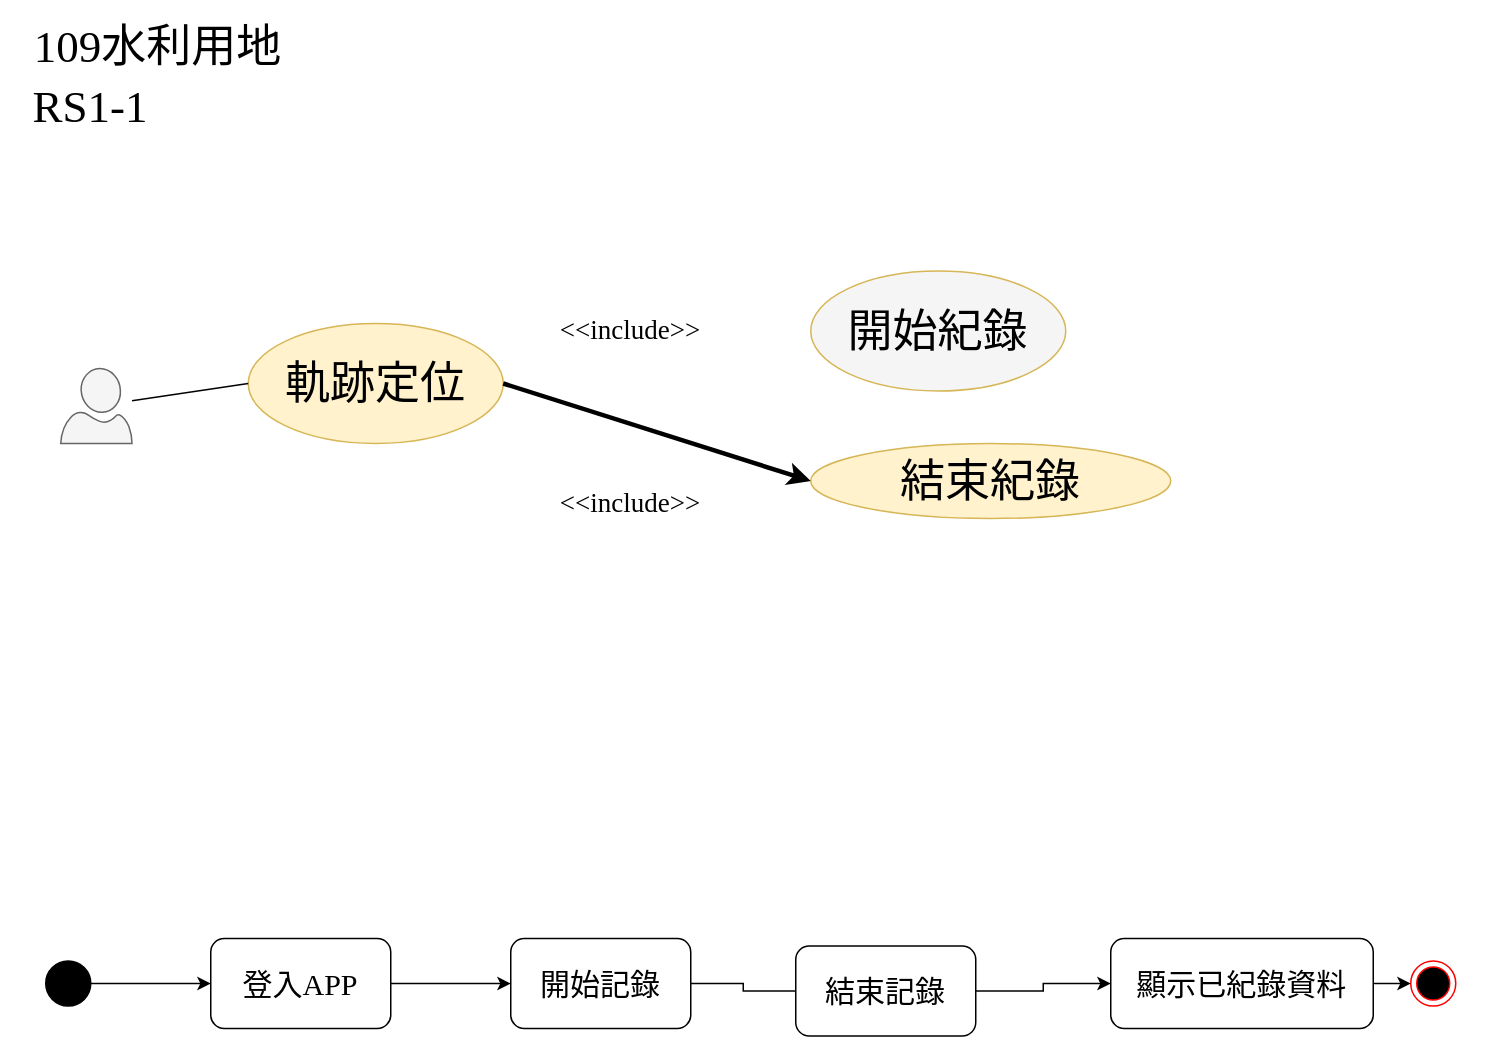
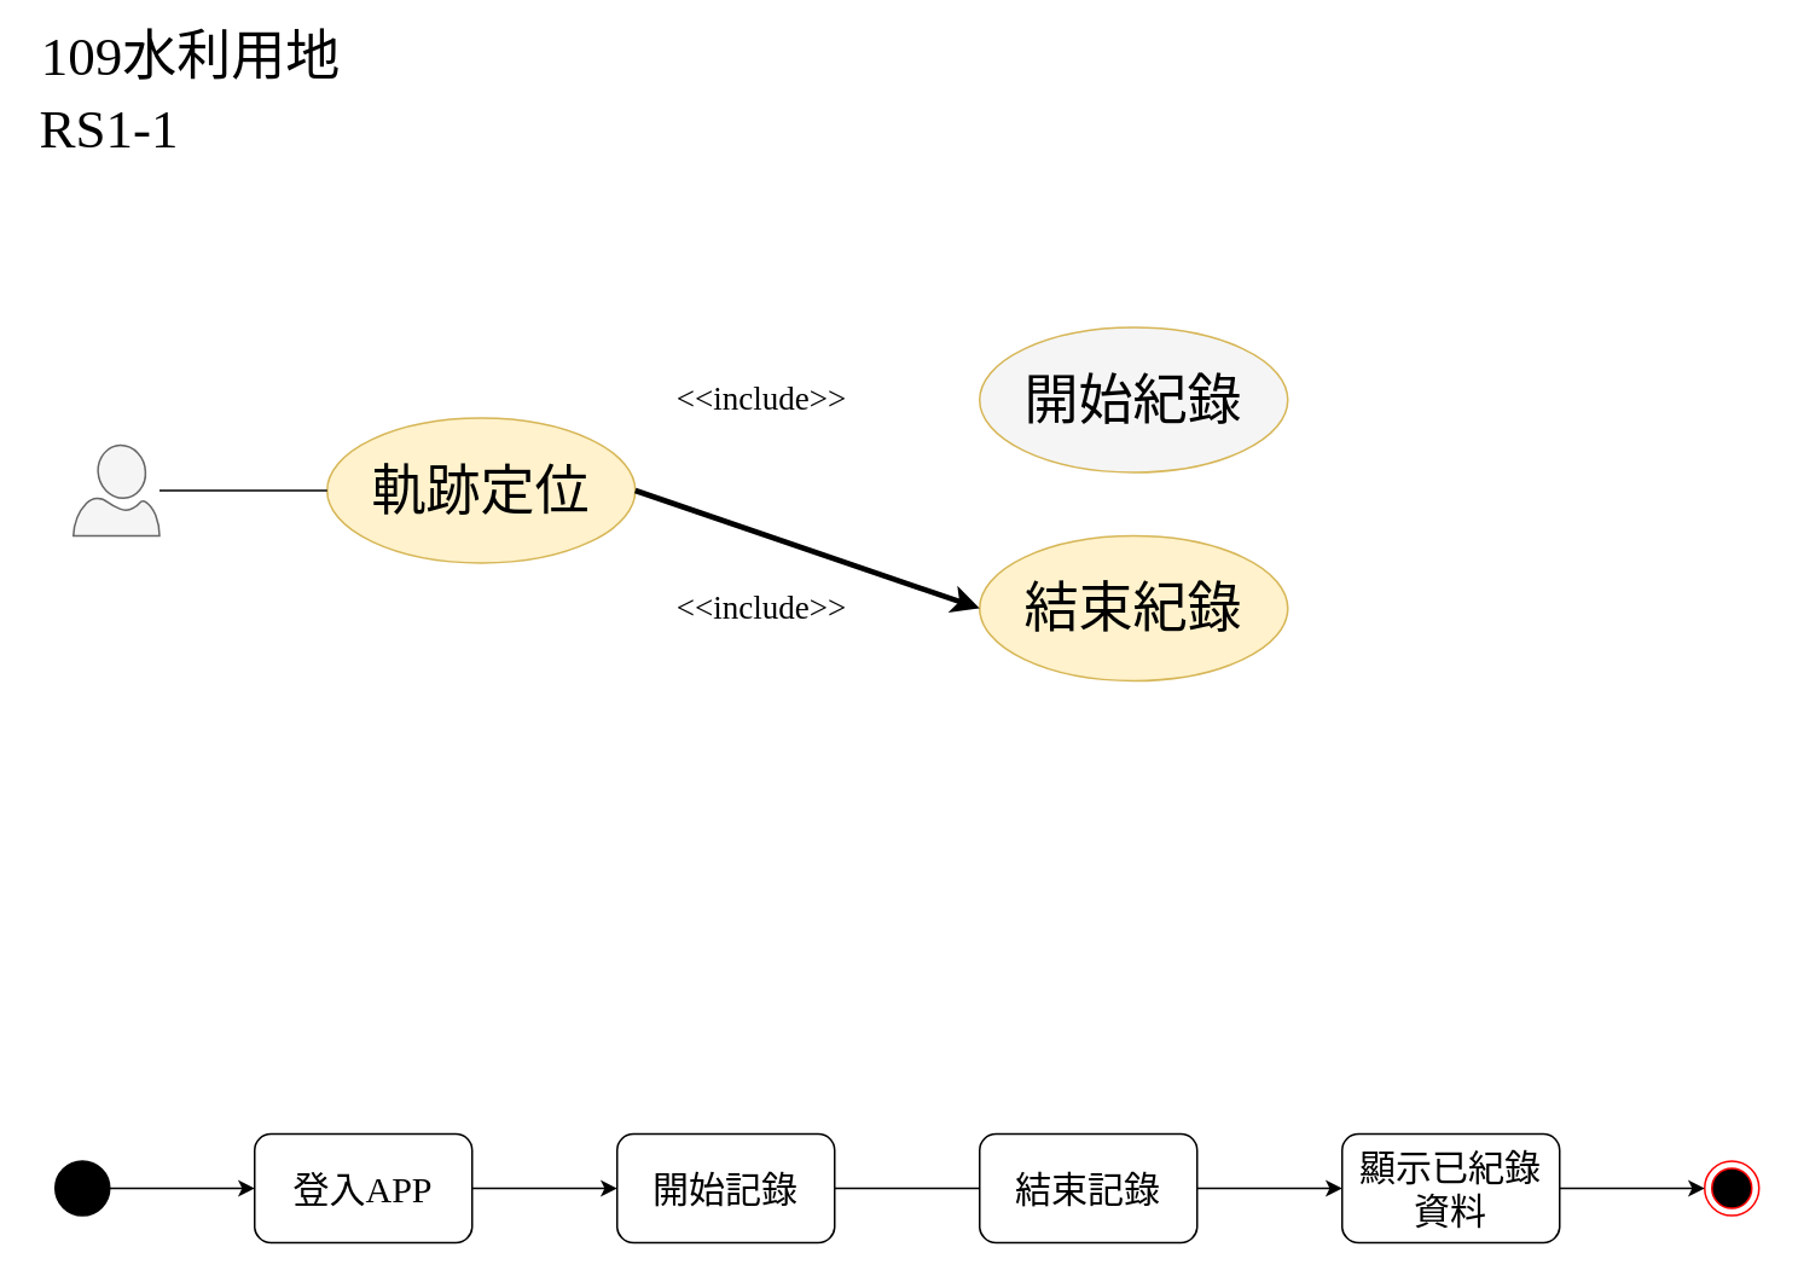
- <mxCell id="5" value="軌跡定位" style="ellipse;whiteSpace=wrap;html=1;fillColor=#fff2cc;fontFamily=標楷體;fontSize=30;strokeColor=#d6b656;" parent="1" vertex="1"><mxGeometry x="165" y="215" width="170" height="80" as="geometry" /></mxCell>
+ <mxCell id="5" value="軌跡定位" style="ellipse;whiteSpace=wrap;html=1;fillColor=#fff2cc;fontFamily=標楷體;fontSize=30;strokeColor=#d6b656;" parent="1" vertex="1"><mxGeometry x="180" y="230" width="170" height="80" as="geometry" /></mxCell>
- <mxCell id="7" value="結束紀錄" style="ellipse;whiteSpace=wrap;html=1;fillColor=#fff2cc;fontFamily=標楷體;fontSize=30;strokeColor=#d6b656;" parent="1" vertex="1"><mxGeometry x="540" y="295" width="240" height="50" as="geometry" /></mxCell>
+ <mxCell id="7" value="結束紀錄" style="ellipse;whiteSpace=wrap;html=1;fillColor=#fff2cc;fontFamily=標楷體;fontSize=30;strokeColor=#d6b656;" parent="1" vertex="1"><mxGeometry x="540" y="295" width="170" height="80" as="geometry" /></mxCell>
- <mxCell id="22" value="&lt;span style=&quot;font-size: 20px&quot;&gt;顯示已紀錄資料&lt;/span&gt;" style="rounded=1;whiteSpace=wrap;html=1;fillColor=#FFFFFF;fontFamily=標楷體;" parent="1" vertex="1"><mxGeometry x="740" y="625" width="175" height="60" as="geometry" /></mxCell>
+ <mxCell id="22" value="&lt;span style=&quot;font-size: 20px&quot;&gt;顯示已紀錄資料&lt;/span&gt;" style="rounded=1;whiteSpace=wrap;html=1;fillColor=#FFFFFF;fontFamily=標楷體;" parent="1" vertex="1"><mxGeometry x="740" y="625" width="120" height="60" as="geometry" /></mxCell>
- <mxCell id="20" value="&lt;span style=&quot;font-size: 20px&quot;&gt;結束記錄&lt;/span&gt;" style="rounded=1;whiteSpace=wrap;html=1;fillColor=#FFFFFF;fontFamily=標楷體;" parent="1" vertex="1"><mxGeometry x="530" y="630" width="120" height="60" as="geometry" /></mxCell>
+ <mxCell id="20" value="&lt;span style=&quot;font-size: 20px&quot;&gt;結束記錄&lt;/span&gt;" style="rounded=1;whiteSpace=wrap;html=1;fillColor=#FFFFFF;fontFamily=標楷體;" parent="1" vertex="1"><mxGeometry x="540" y="625" width="120" height="60" as="geometry" /></mxCell>
